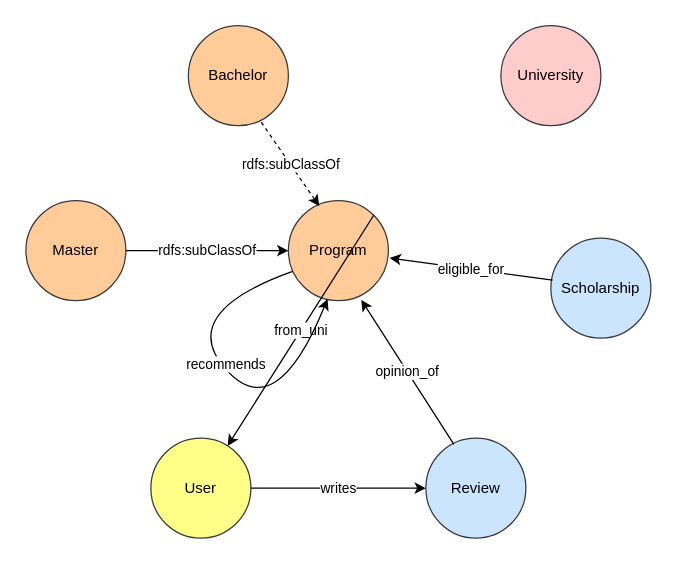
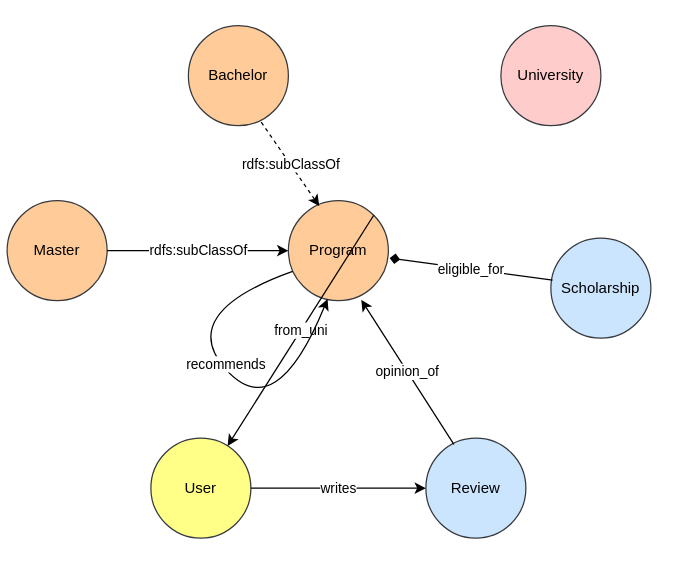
- <mxCell id="3" value="Master" style="ellipse;whiteSpace=wrap;html=1;aspect=fixed;fillColor=#ffcc99;strokeColor=#36393d;" parent="1" vertex="1"><mxGeometry x="20" y="160" width="80" height="80" as="geometry" /></mxCell>
+ <mxCell id="3" value="Master" style="ellipse;whiteSpace=wrap;html=1;aspect=fixed;fillColor=#ffcc99;strokeColor=#36393d;" parent="1" vertex="1"><mxGeometry x="5" y="160" width="80" height="80" as="geometry" /></mxCell>
- <mxCell id="12" value="eligible_for" style="endArrow=classic;html=1;rounded=0;exitX=0.017;exitY=0.421;exitDx=0;exitDy=0;exitPerimeter=0;entryX=1.013;entryY=0.574;entryDx=0;entryDy=0;entryPerimeter=0;" parent="1" source="5" target="4" edge="1"><mxGeometry width="50" height="50" relative="1" as="geometry"><mxPoint x="330" y="210" as="sourcePoint" /><mxPoint x="380" y="160" as="targetPoint" /></mxGeometry></mxCell>
+ <mxCell id="12" value="eligible_for" style="endArrow=diamond;html=1;rounded=0;exitX=0.017;exitY=0.421;exitDx=0;exitDy=0;exitPerimeter=0;entryX=1.013;entryY=0.574;entryDx=0;entryDy=0;entryPerimeter=0;" parent="1" source="5" target="4" edge="1"><mxGeometry width="50" height="50" relative="1" as="geometry"><mxPoint x="330" y="210" as="sourcePoint" /><mxPoint x="380" y="160" as="targetPoint" /></mxGeometry></mxCell>
